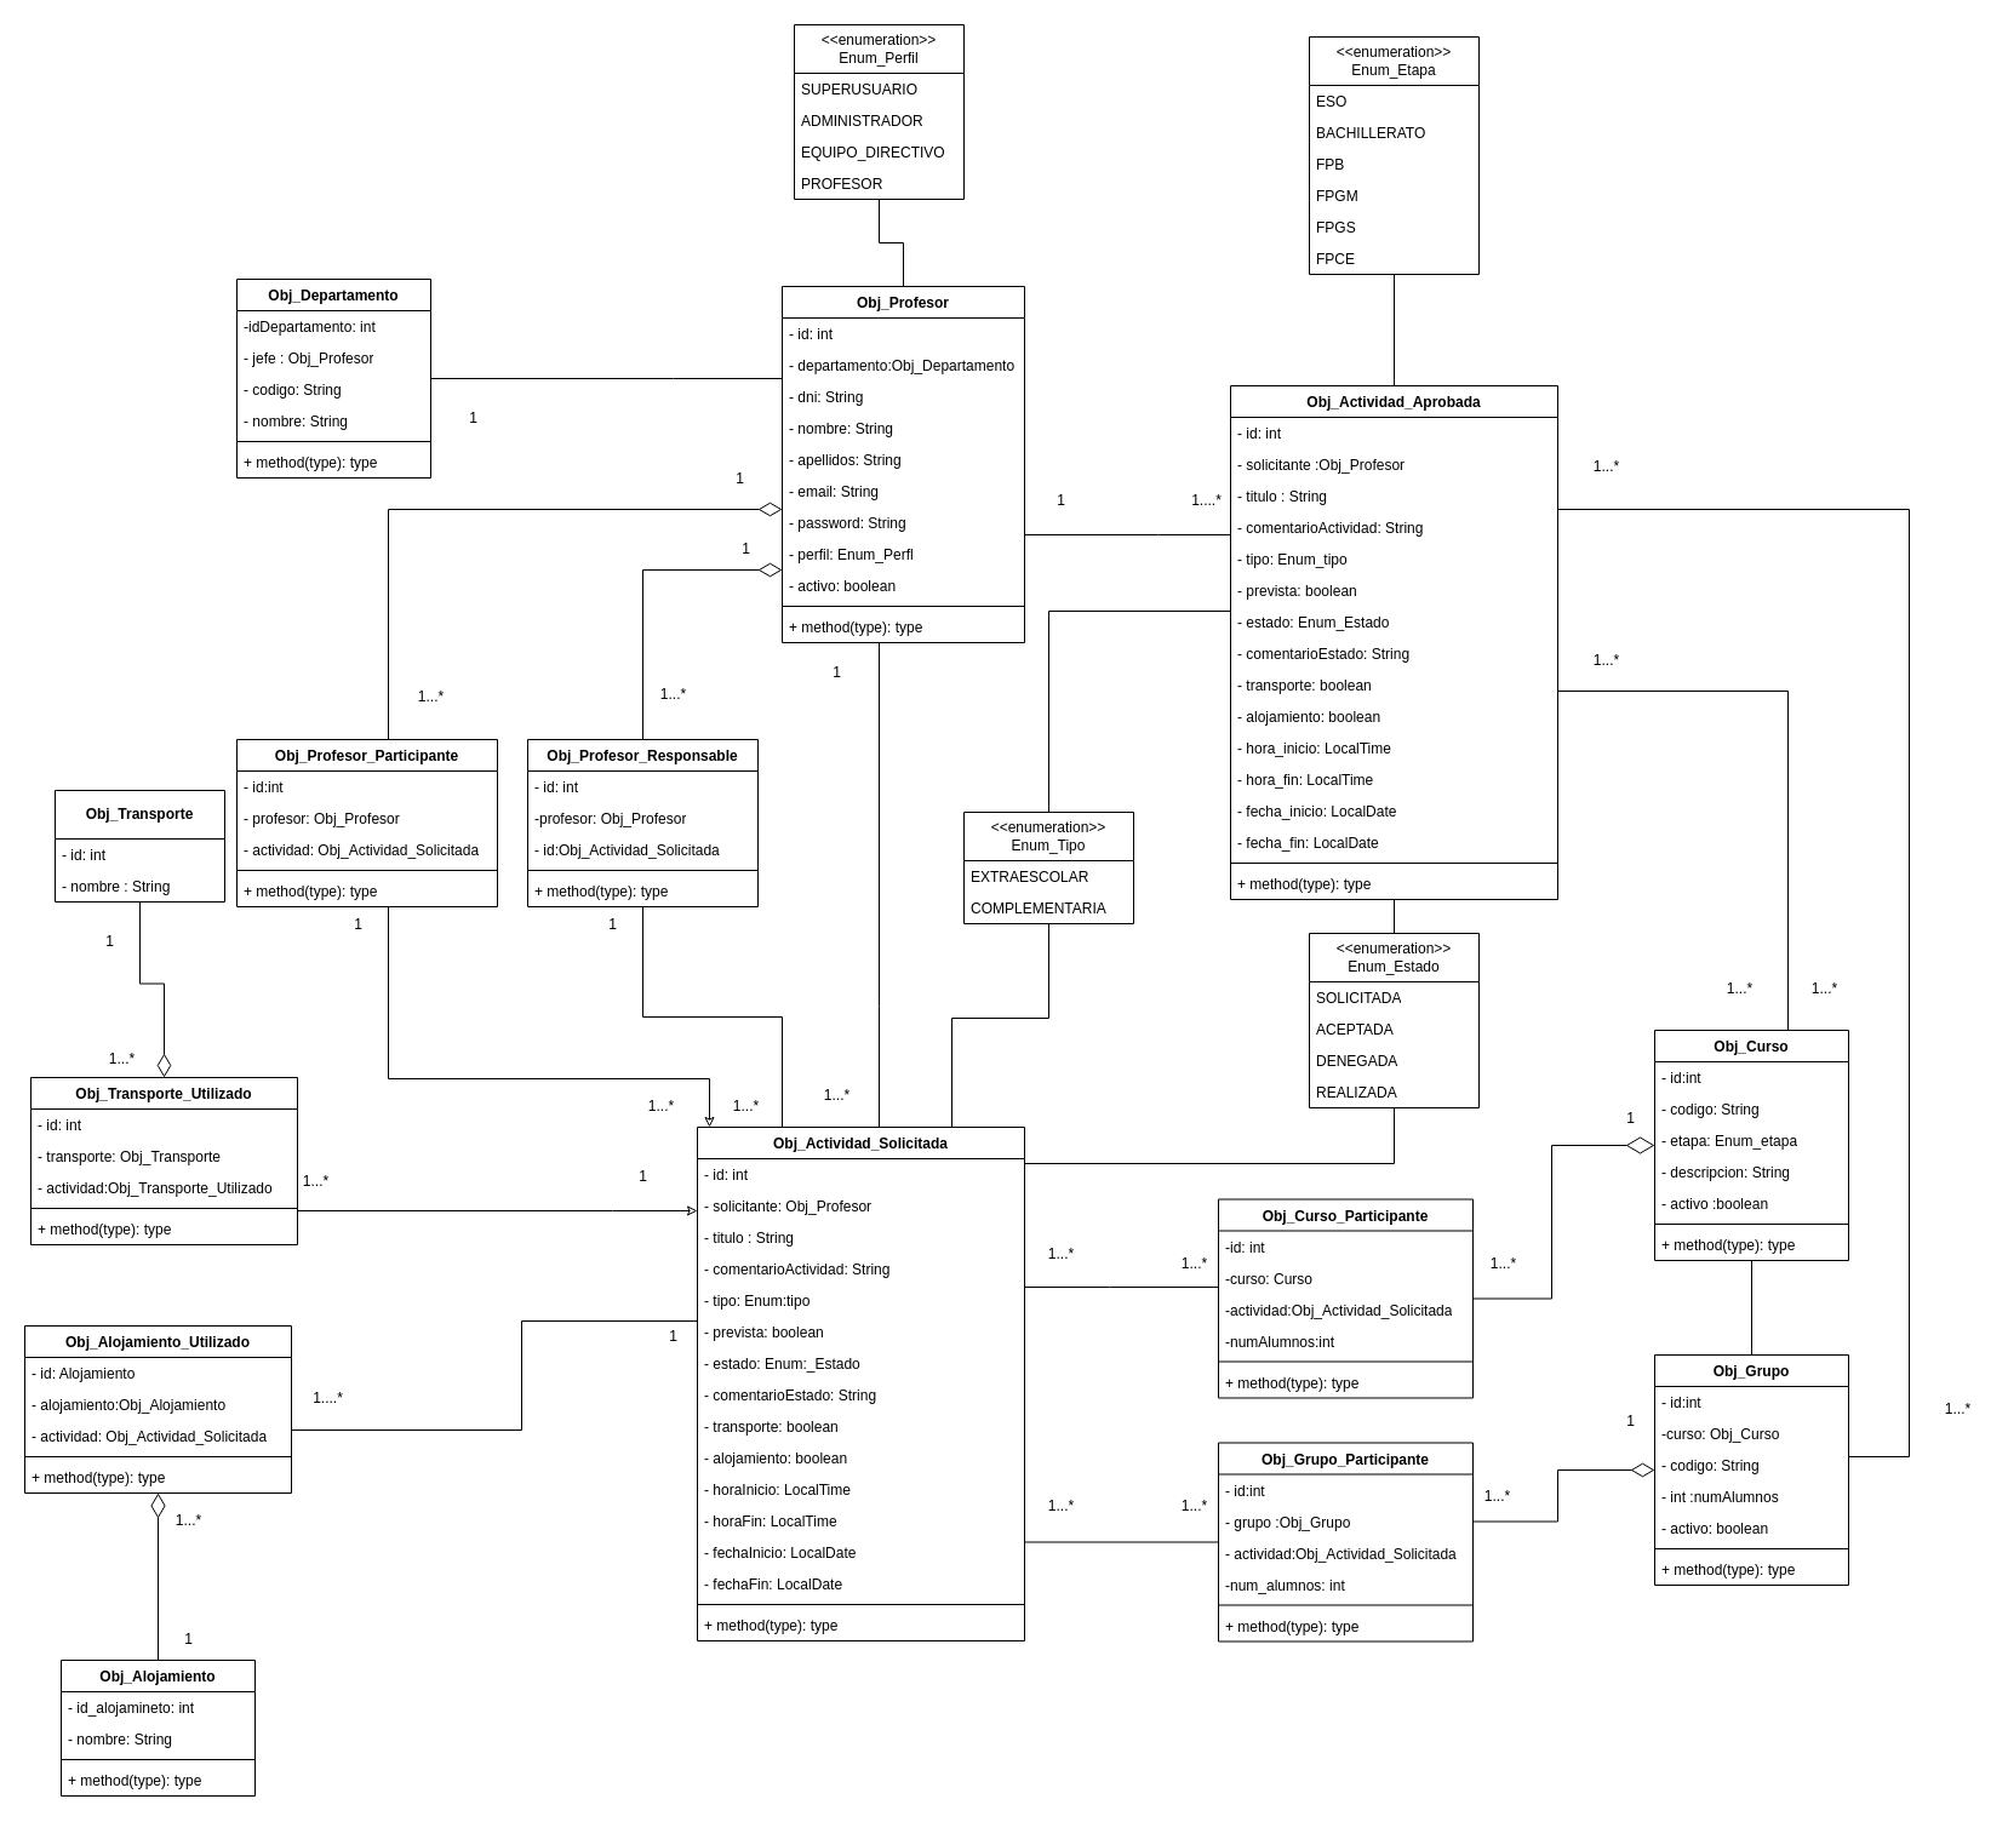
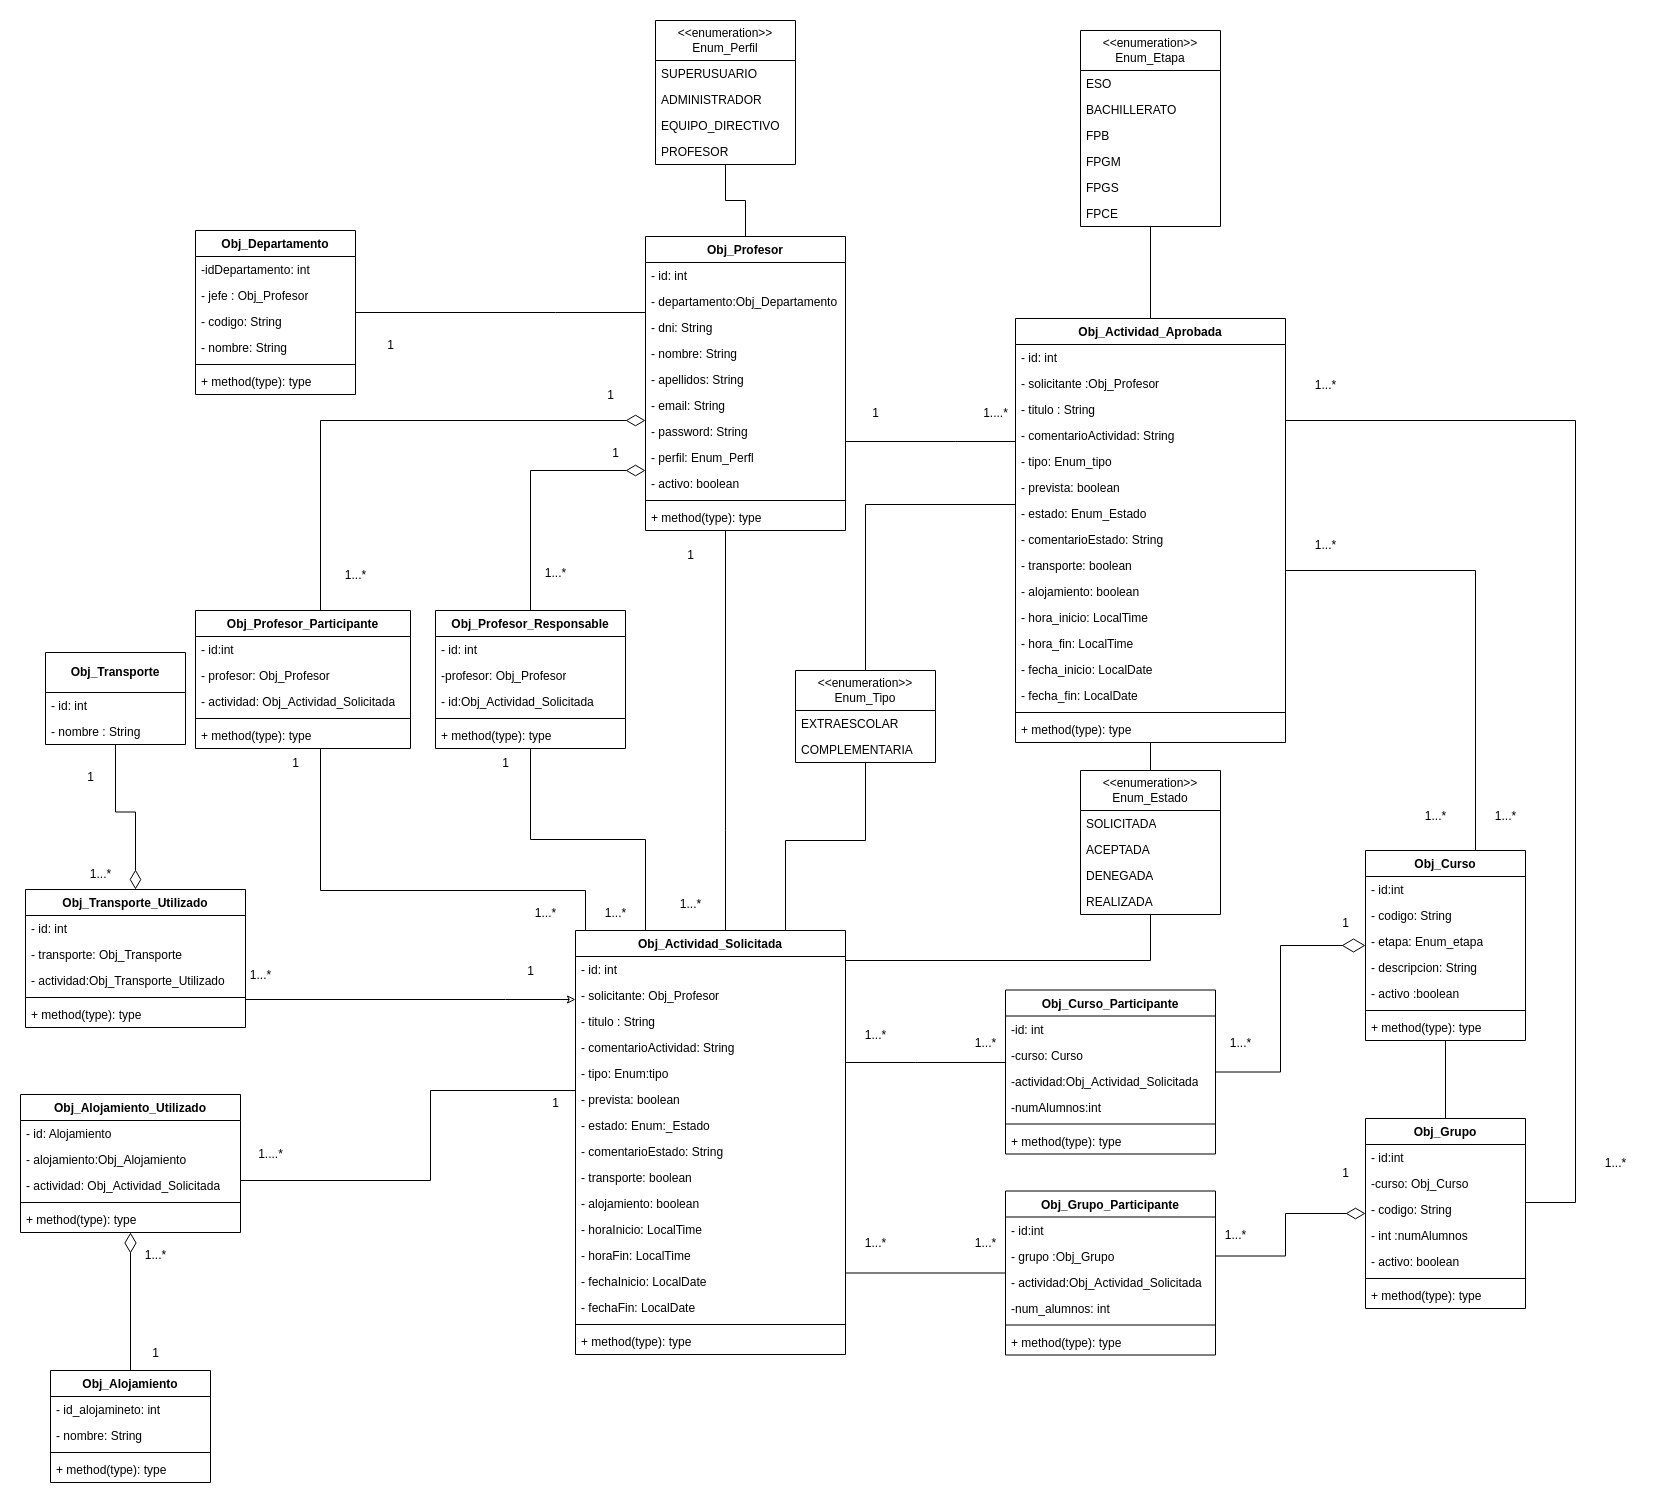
- <mxCell id="145" style="edgeStyle=orthogonalEdgeStyle;rounded=0;orthogonalLoop=1;jettySize=auto;html=1;endArrow=classic;endFill=0;" parent="1" source="147" target="25" edge="1"><mxGeometry relative="1" as="geometry"><Array as="points"><mxPoint x="320" y="890" /><mxPoint x="585" y="890" /></Array></mxGeometry></mxCell>
+ <mxCell id="145" style="edgeStyle=orthogonalEdgeStyle;rounded=0;orthogonalLoop=1;jettySize=auto;html=1;endArrow=none;endFill=0;" parent="1" source="147" target="25" edge="1"><mxGeometry relative="1" as="geometry"><Array as="points"><mxPoint x="320" y="890" /><mxPoint x="585" y="890" /></Array></mxGeometry></mxCell>
